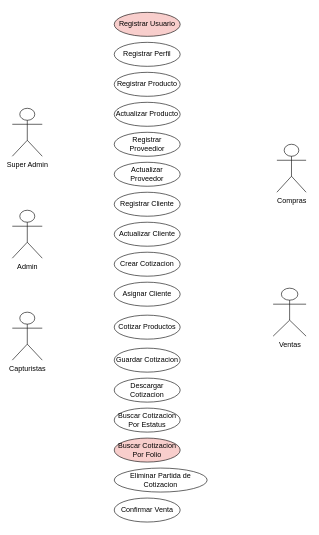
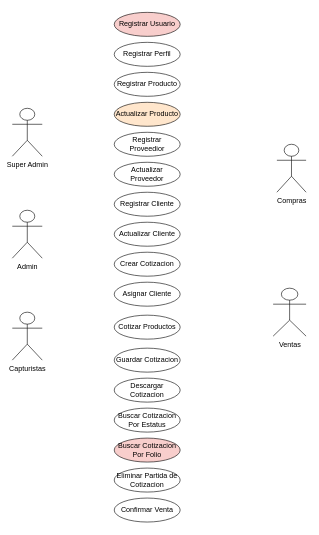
- <mxCell id="5" value="Actualizar Producto" style="ellipse;whiteSpace=wrap;html=1;" parent="1" vertex="1"><mxGeometry x="190" y="170" width="110" height="40" as="geometry" /></mxCell>
+ <mxCell id="5" value="Actualizar Producto" style="ellipse;whiteSpace=wrap;html=1;fillColor=#ffe6cc;" parent="1" vertex="1"><mxGeometry x="190" y="170" width="110" height="40" as="geometry" /></mxCell>
- <mxCell id="17" value="Eliminar Partida de Cotizacion" style="ellipse;whiteSpace=wrap;html=1;" parent="1" vertex="1"><mxGeometry x="190" y="780" width="155" height="40" as="geometry" /></mxCell>
+ <mxCell id="17" value="Eliminar Partida de Cotizacion" style="ellipse;whiteSpace=wrap;html=1;" parent="1" vertex="1"><mxGeometry x="190" y="780" width="110" height="40" as="geometry" /></mxCell>
